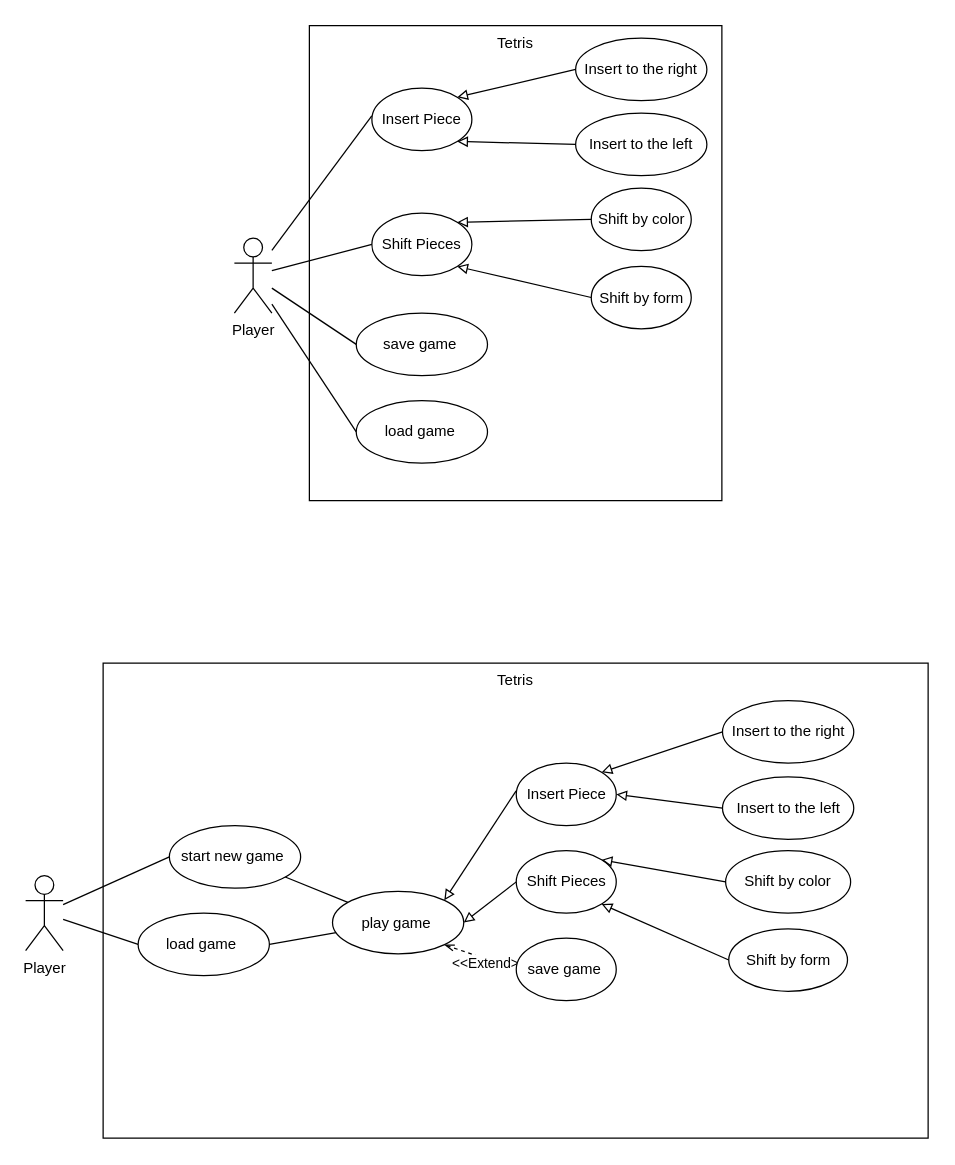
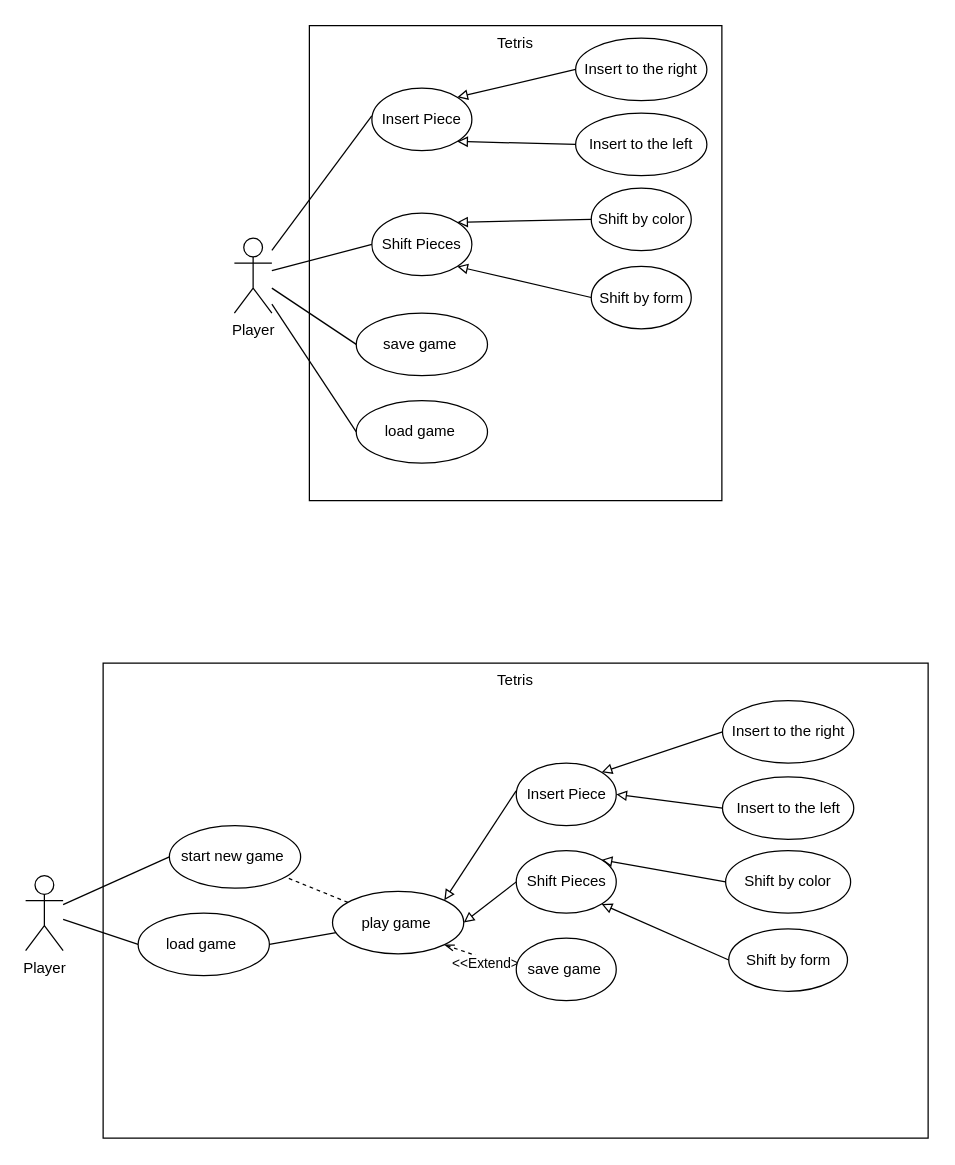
- <mxCell id="42" style="html=1;endArrow=none;endFill=0;" parent="1" source="43" target="40" edge="1"><mxGeometry relative="1" as="geometry" /></mxCell>
+ <mxCell id="42" style="html=1;endArrow=none;endFill=0;dashed=1;" parent="1" source="43" target="40" edge="1"><mxGeometry relative="1" as="geometry" /></mxCell>
